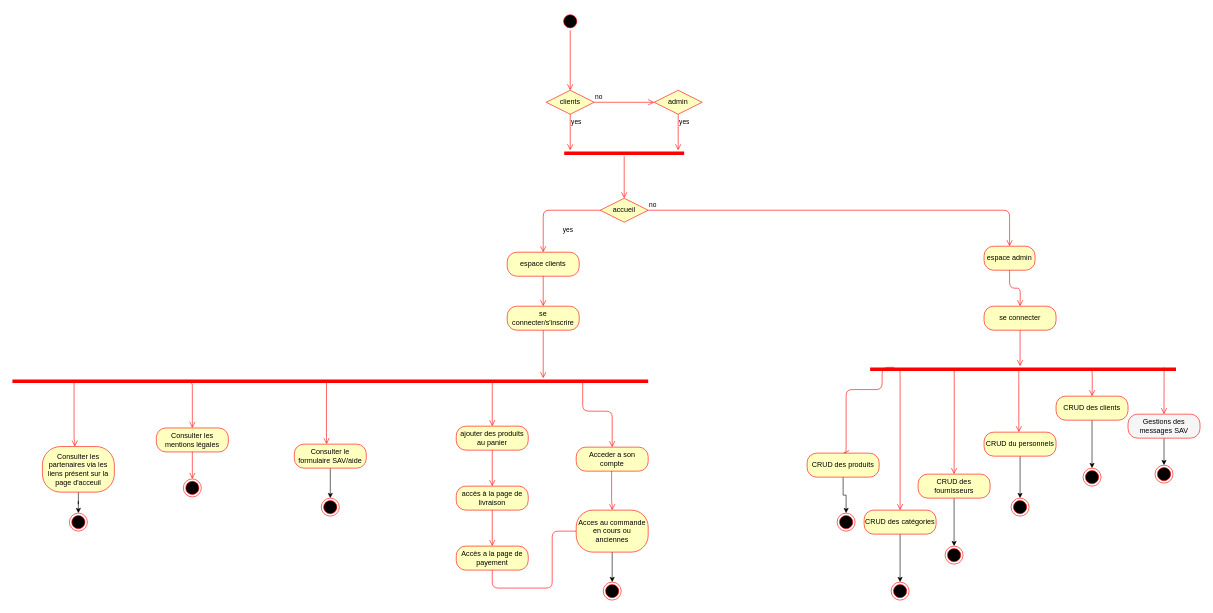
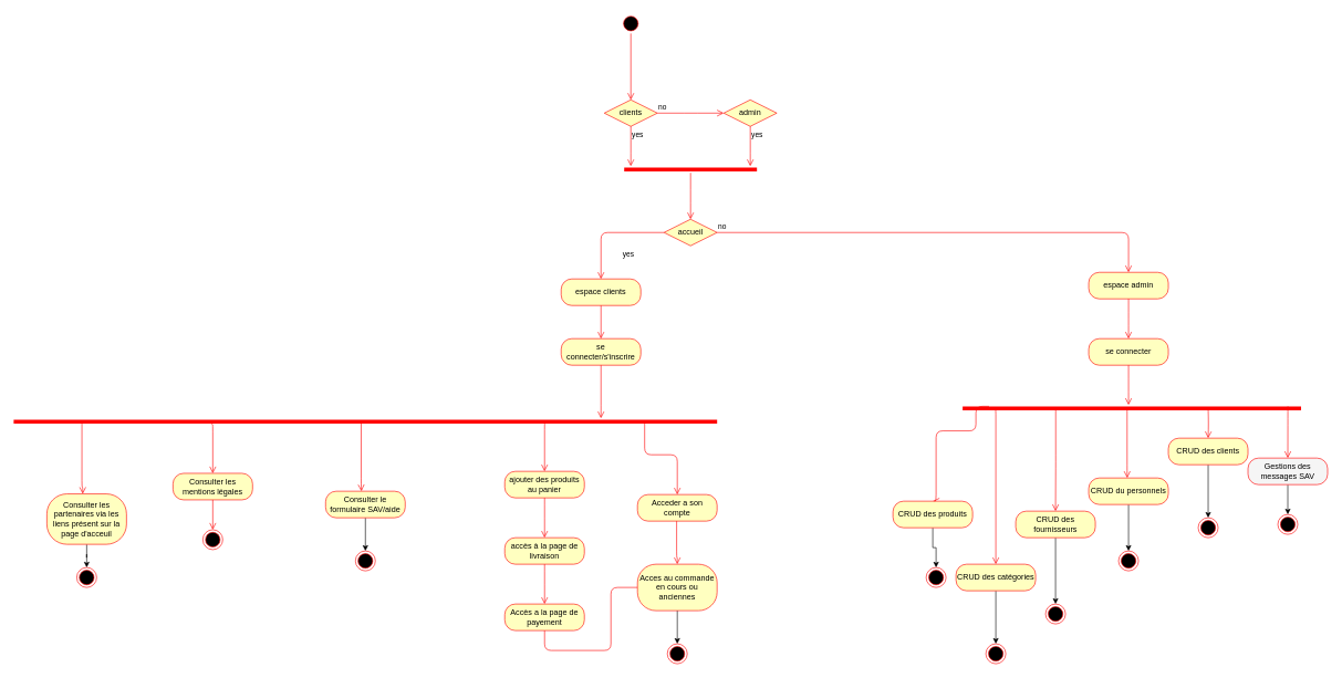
- <mxCell id="13" value="espace admin" style="rounded=1;whiteSpace=wrap;html=1;arcSize=40;fontColor=#000000;fillColor=#ffffc0;strokeColor=#ff0000;" parent="1" vertex="1"><mxGeometry x="1640" y="410" width="85" height="40" as="geometry" /></mxCell>
+ <mxCell id="13" value="espace admin" style="rounded=1;whiteSpace=wrap;html=1;arcSize=40;fontColor=#000000;fillColor=#ffffc0;strokeColor=#ff0000;" parent="1" vertex="1"><mxGeometry x="1640" y="410" width="120" height="40" as="geometry" /></mxCell>
- <mxCell id="47" value="CRUD des fournisseurs" style="rounded=1;whiteSpace=wrap;html=1;arcSize=40;fontColor=#000000;fillColor=#ffffc0;strokeColor=#ff0000;" vertex="1" parent="1"><mxGeometry x="1530" y="790" width="120" height="40" as="geometry" /></mxCell>
+ <mxCell id="47" value="CRUD des fournisseurs" style="rounded=1;whiteSpace=wrap;html=1;arcSize=40;fontColor=#000000;fillColor=#ffffc0;strokeColor=#ff0000;" vertex="1" parent="1"><mxGeometry x="1530" y="770" width="120" height="40" as="geometry" /></mxCell>
